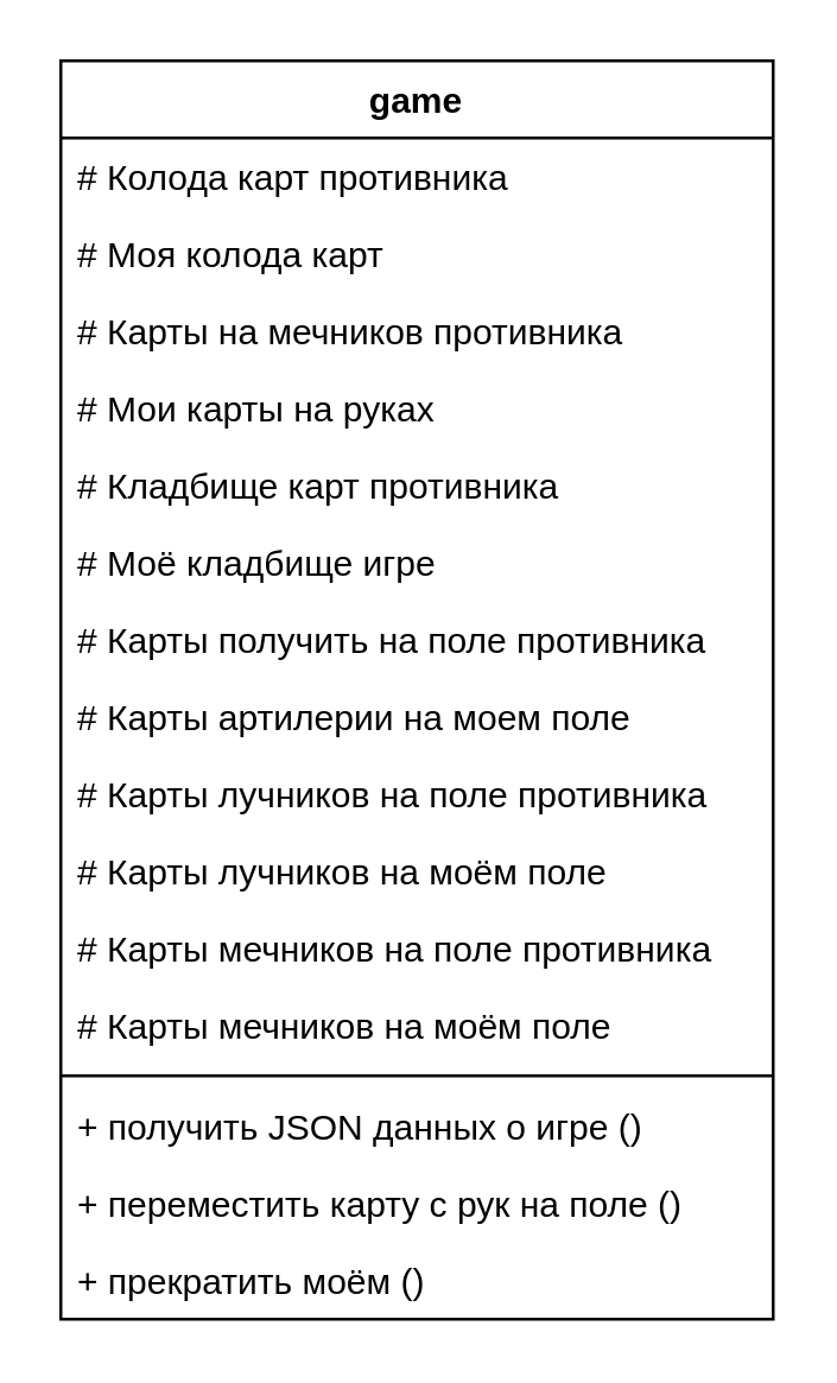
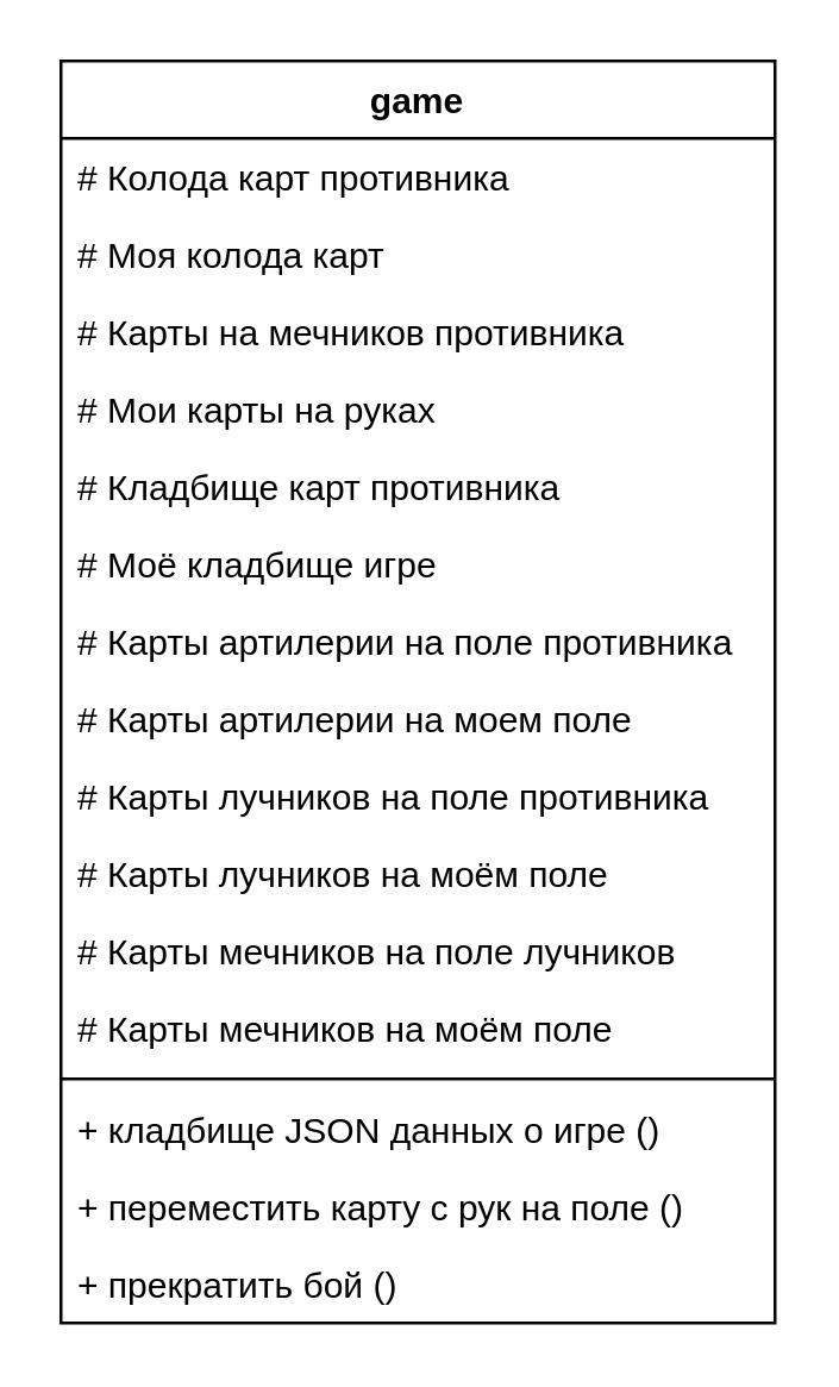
- <mxCell id="9" value="# Карты получить на поле противника" style="text;strokeColor=none;fillColor=none;align=left;verticalAlign=top;spacingLeft=4;spacingRight=4;overflow=hidden;rotatable=0;points=[[0,0.5],[1,0.5]];portConstraint=eastwest;" vertex="1" parent="2"><mxGeometry y="182" width="240" height="26" as="geometry" /></mxCell>
+ <mxCell id="9" value="# Карты артилерии на поле противника" style="text;strokeColor=none;fillColor=none;align=left;verticalAlign=top;spacingLeft=4;spacingRight=4;overflow=hidden;rotatable=0;points=[[0,0.5],[1,0.5]];portConstraint=eastwest;" vertex="1" parent="2"><mxGeometry y="182" width="240" height="26" as="geometry" /></mxCell>
- <mxCell id="13" value="# Карты мечников на поле противника" style="text;strokeColor=none;fillColor=none;align=left;verticalAlign=top;spacingLeft=4;spacingRight=4;overflow=hidden;rotatable=0;points=[[0,0.5],[1,0.5]];portConstraint=eastwest;" vertex="1" parent="2"><mxGeometry y="286" width="240" height="26" as="geometry" /></mxCell>
+ <mxCell id="13" value="# Карты мечников на поле лучников" style="text;strokeColor=none;fillColor=none;align=left;verticalAlign=top;spacingLeft=4;spacingRight=4;overflow=hidden;rotatable=0;points=[[0,0.5],[1,0.5]];portConstraint=eastwest;" vertex="1" parent="2"><mxGeometry y="286" width="240" height="26" as="geometry" /></mxCell>
- <mxCell id="16" value="+ получить JSON данных о игре ()" style="text;strokeColor=none;fillColor=none;align=left;verticalAlign=top;spacingLeft=4;spacingRight=4;overflow=hidden;rotatable=0;points=[[0,0.5],[1,0.5]];portConstraint=eastwest;" vertex="1" parent="2"><mxGeometry y="346" width="240" height="26" as="geometry" /></mxCell>
+ <mxCell id="16" value="+ кладбище JSON данных о игре ()" style="text;strokeColor=none;fillColor=none;align=left;verticalAlign=top;spacingLeft=4;spacingRight=4;overflow=hidden;rotatable=0;points=[[0,0.5],[1,0.5]];portConstraint=eastwest;" vertex="1" parent="2"><mxGeometry y="346" width="240" height="26" as="geometry" /></mxCell>
- <mxCell id="18" value="+ прекратить моём ()" style="text;strokeColor=none;fillColor=none;align=left;verticalAlign=top;spacingLeft=4;spacingRight=4;overflow=hidden;rotatable=0;points=[[0,0.5],[1,0.5]];portConstraint=eastwest;" vertex="1" parent="2"><mxGeometry y="398" width="240" height="26" as="geometry" /></mxCell>
+ <mxCell id="18" value="+ прекратить бой ()" style="text;strokeColor=none;fillColor=none;align=left;verticalAlign=top;spacingLeft=4;spacingRight=4;overflow=hidden;rotatable=0;points=[[0,0.5],[1,0.5]];portConstraint=eastwest;" vertex="1" parent="2"><mxGeometry y="398" width="240" height="26" as="geometry" /></mxCell>
